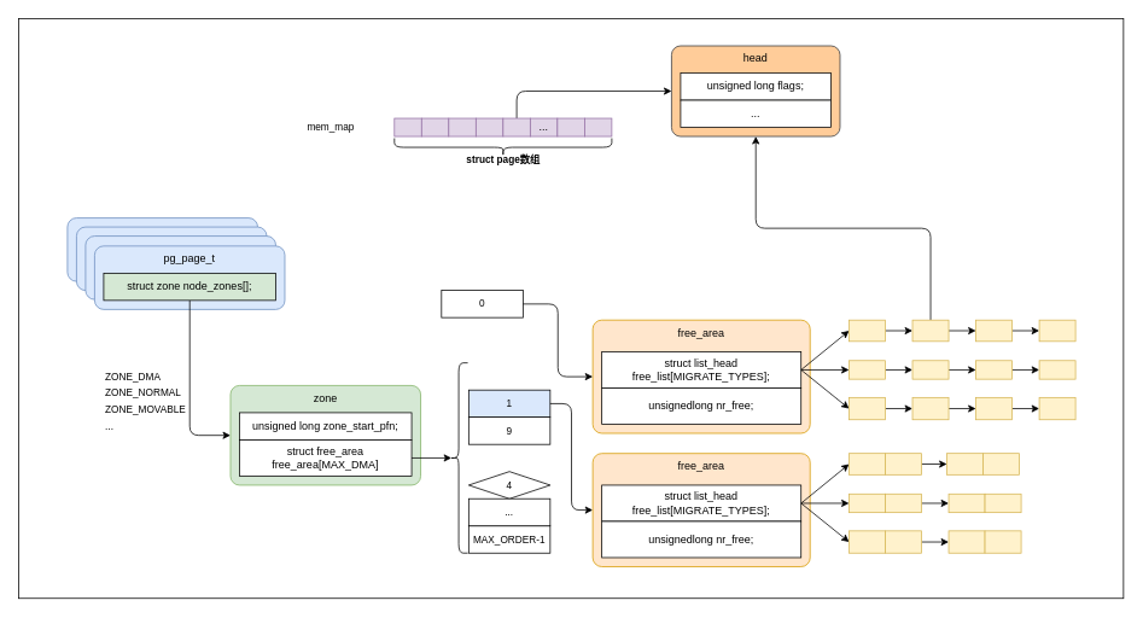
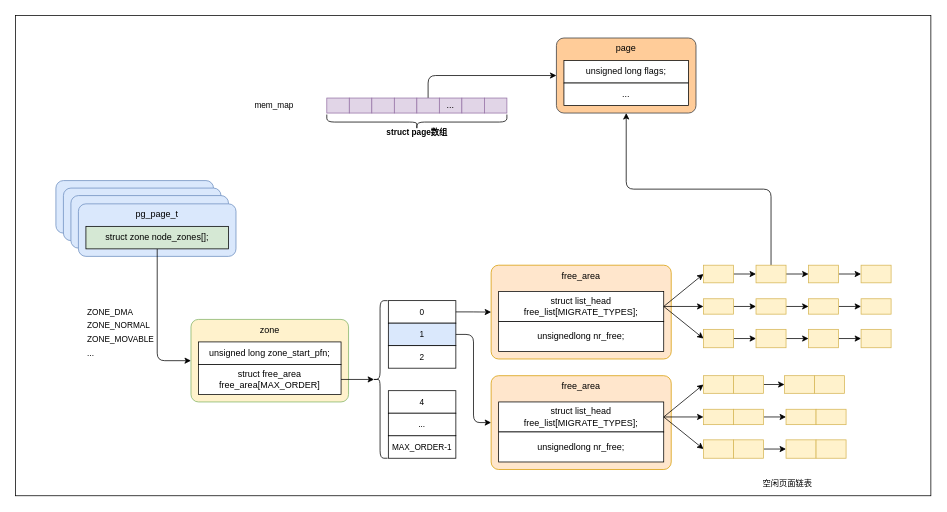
- <mxCell id="6" value="head" style="rounded=1;whiteSpace=wrap;html=1;verticalAlign=top;absoluteArcSize=1;fillColor=#ffcc99;strokeColor=#36393d;" parent="1" vertex="1"><mxGeometry x="741" y="50" width="186" height="100" as="geometry" /></mxCell>
+ <mxCell id="6" value="page" style="rounded=1;whiteSpace=wrap;html=1;verticalAlign=top;absoluteArcSize=1;fillColor=#ffcc99;strokeColor=#36393d;" parent="1" vertex="1"><mxGeometry x="741" y="50" width="186" height="100" as="geometry" /></mxCell>
- <mxCell id="26" value="0" style="rounded=0;whiteSpace=wrap;html=1;fontFamily=Helvetica;fontSize=11;fontColor=default;" parent="1" vertex="1"><mxGeometry x="487" y="320" width="90" height="30" as="geometry" /></mxCell>
+ <mxCell id="26" value="0" style="rounded=0;whiteSpace=wrap;html=1;fontFamily=Helvetica;fontSize=11;fontColor=default;" parent="1" vertex="1"><mxGeometry x="517" y="400" width="90" height="30" as="geometry" /></mxCell>
- <mxCell id="3" value="zone" style="rounded=1;whiteSpace=wrap;html=1;verticalAlign=top;absoluteArcSize=1;fillColor=#d5e8d4;strokeColor=#82b366;" parent="1" vertex="1"><mxGeometry x="254" y="425" width="210" height="110" as="geometry" /></mxCell>
+ <mxCell id="3" value="zone" style="rounded=1;whiteSpace=wrap;html=1;verticalAlign=top;absoluteArcSize=1;fillColor=#fff2cc;strokeColor=#82b366;" parent="1" vertex="1"><mxGeometry x="254" y="425" width="210" height="110" as="geometry" /></mxCell>
- <mxCell id="29" value="9" style="rounded=0;whiteSpace=wrap;html=1;fontFamily=Helvetica;fontSize=11;fontColor=default;" parent="1" vertex="1"><mxGeometry x="517" y="460" width="90" height="30" as="geometry" /></mxCell>
+ <mxCell id="29" value="2" style="rounded=0;whiteSpace=wrap;html=1;fontFamily=Helvetica;fontSize=11;fontColor=default;" parent="1" vertex="1"><mxGeometry x="517" y="460" width="90" height="30" as="geometry" /></mxCell>
- <mxCell id="5" value="struct free_area free_area[MAX_DMA]" style="rounded=0;whiteSpace=wrap;html=1;" parent="1" vertex="1"><mxGeometry x="264" y="485" width="190" height="40" as="geometry" /></mxCell>
+ <mxCell id="5" value="struct free_area free_area[MAX_ORDER]" style="rounded=0;whiteSpace=wrap;html=1;" parent="1" vertex="1"><mxGeometry x="264" y="485" width="190" height="40" as="geometry" /></mxCell>
- <mxCell id="31" value="4" style="rhombus;whiteSpace=wrap;html=1;fontFamily=Helvetica;fontSize=11;fontColor=default;" parent="1" vertex="1"><mxGeometry x="517" y="520" width="90" height="30" as="geometry" /></mxCell>
+ <mxCell id="31" value="4" style="rounded=0;whiteSpace=wrap;html=1;fontFamily=Helvetica;fontSize=11;fontColor=default;" parent="1" vertex="1"><mxGeometry x="517" y="520" width="90" height="30" as="geometry" /></mxCell>
+ <mxCell id="90" value="空闲页面链表" style="text;html=1;strokeColor=none;fillColor=none;align=center;verticalAlign=middle;whiteSpace=wrap;rounded=0;fontSize=11;fontFamily=Helvetica;fontColor=default;" parent="1" vertex="1"><mxGeometry x="1014" y="627.5" width="70" height="30" as="geometry" /></mxCell>
